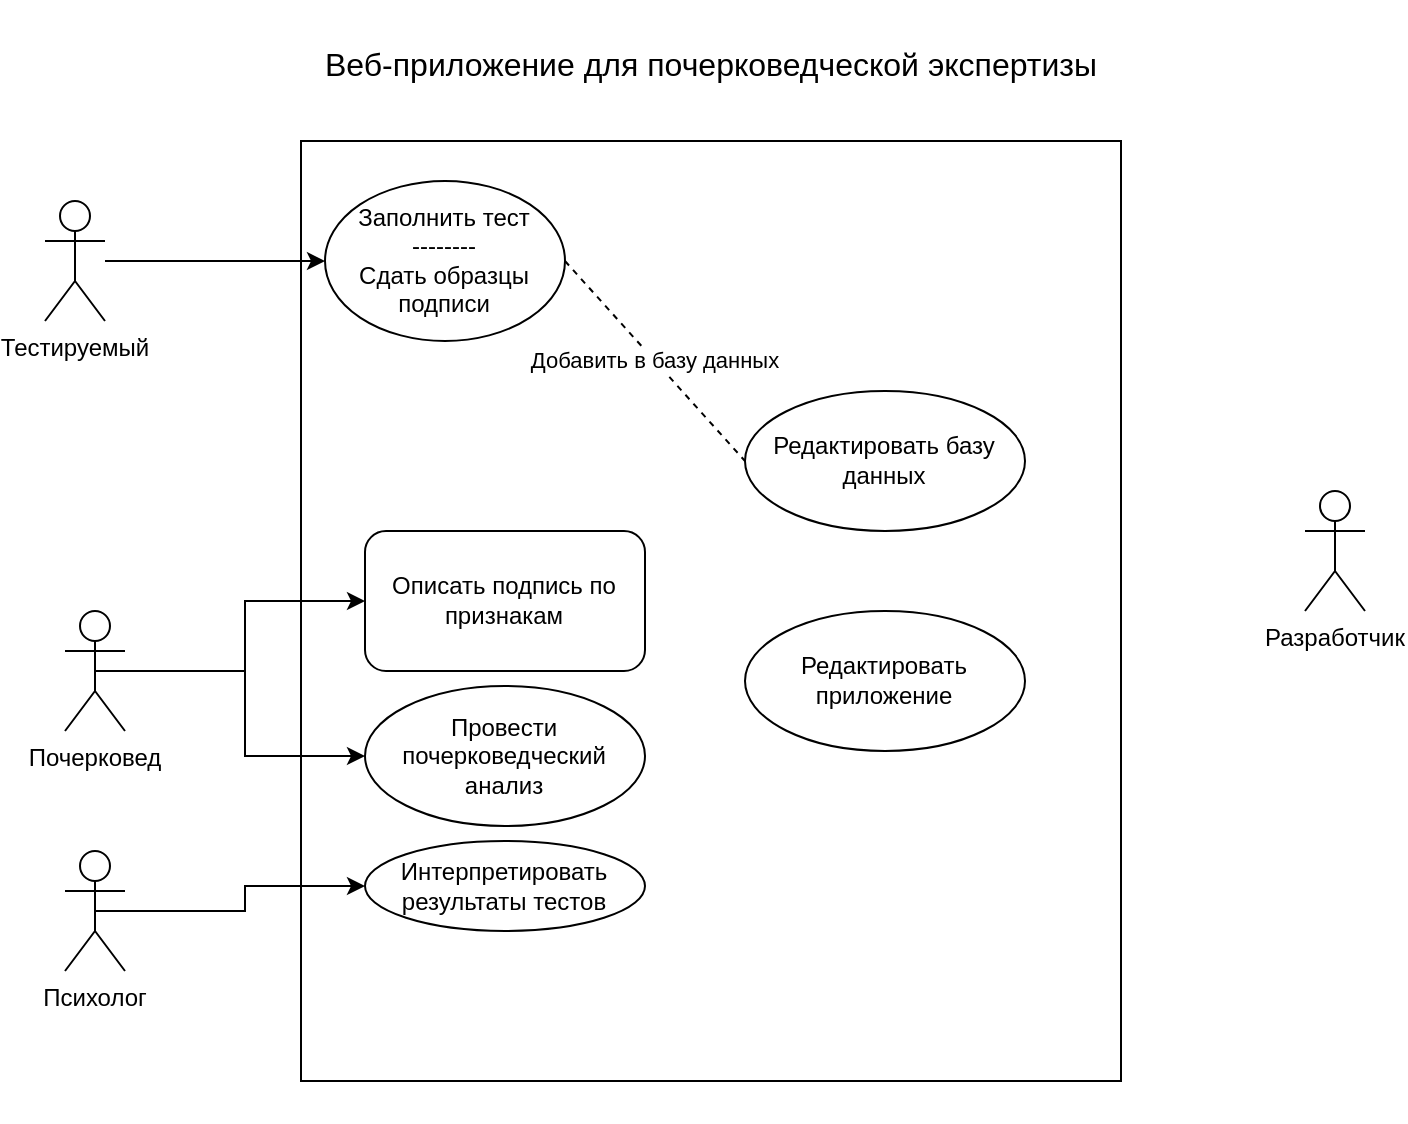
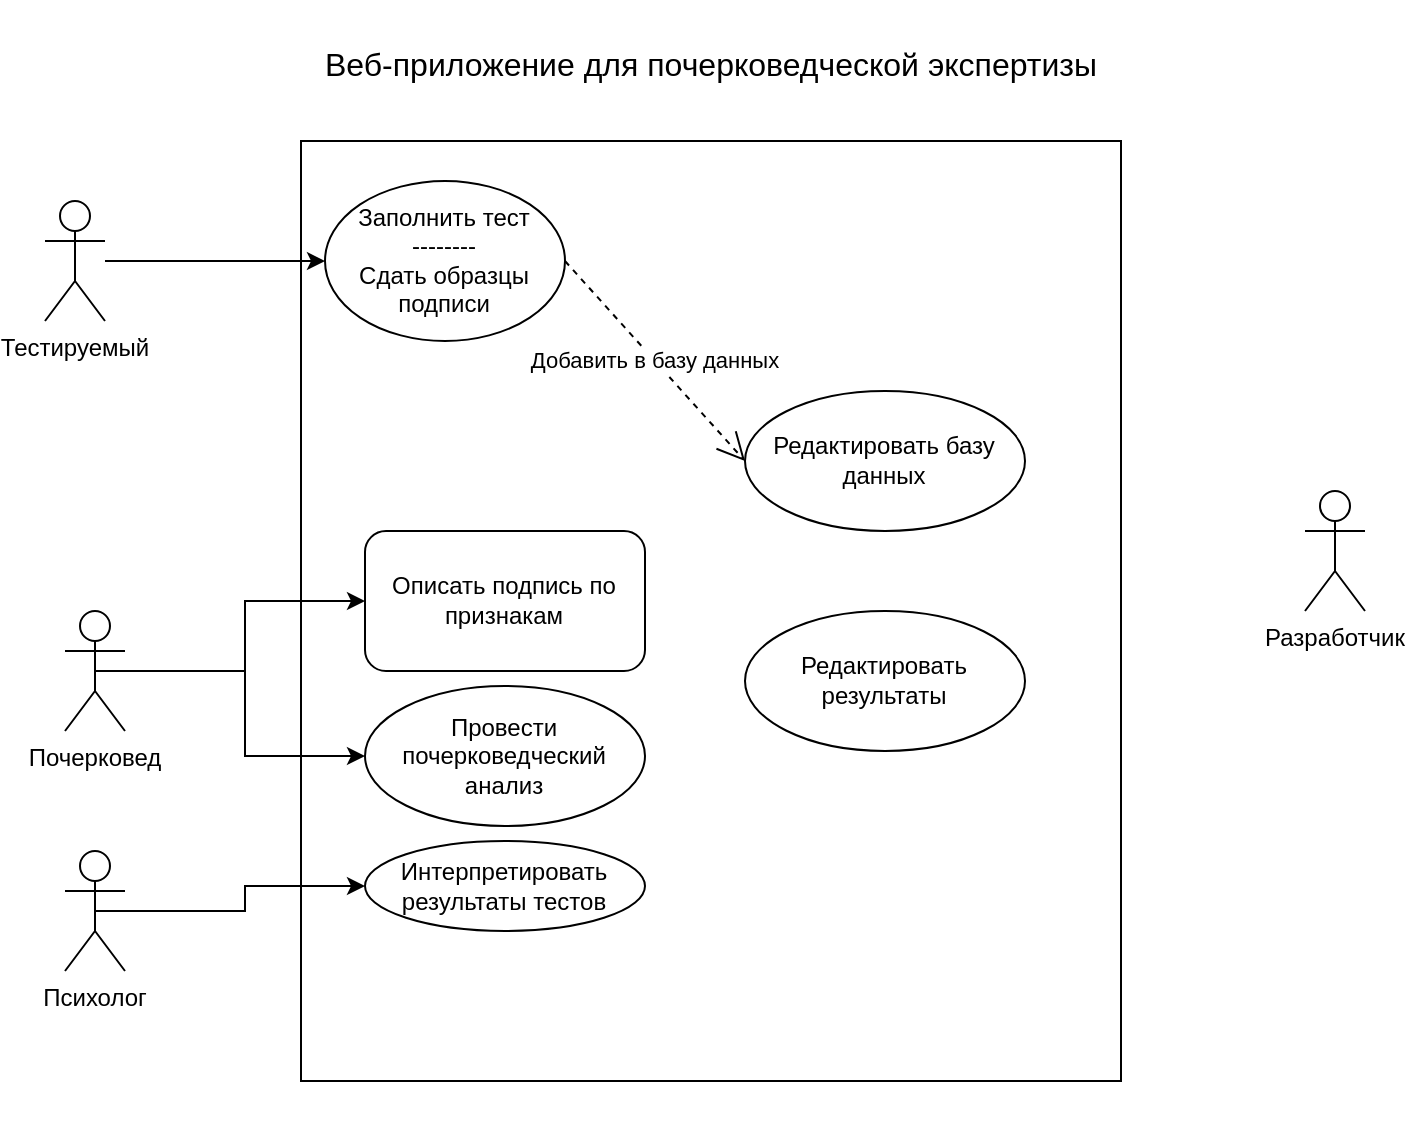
- <mxCell id="18" value="Добавить в базу данных" style="endArrow=none;endSize=12;dashed=1;html=1;exitX=1;exitY=0.5;exitDx=0;exitDy=0;entryX=0;entryY=0.5;entryDx=0;entryDy=0;" edge="1" parent="1" source="8" target="15"><mxGeometry width="160" relative="1" as="geometry"><mxPoint x="280" y="180" as="sourcePoint" /><mxPoint x="440" y="180" as="targetPoint" /></mxGeometry></mxCell>
+ <mxCell id="18" value="Добавить в базу данных" style="endArrow=open;endSize=12;dashed=1;html=1;exitX=1;exitY=0.5;exitDx=0;exitDy=0;entryX=0;entryY=0.5;entryDx=0;entryDy=0;" edge="1" parent="1" source="8" target="15"><mxGeometry width="160" relative="1" as="geometry"><mxPoint x="280" y="180" as="sourcePoint" /><mxPoint x="440" y="180" as="targetPoint" /></mxGeometry></mxCell>
- <mxCell id="16" value="Редактировать приложение" style="ellipse;whiteSpace=wrap;html=1;fillColor=none;" parent="1" vertex="1"><mxGeometry x="370" y="305" width="140" height="70" as="geometry" /></mxCell>
+ <mxCell id="16" value="Редактировать результаты" style="ellipse;whiteSpace=wrap;html=1;fillColor=none;" parent="1" vertex="1"><mxGeometry x="370" y="305" width="140" height="70" as="geometry" /></mxCell>
